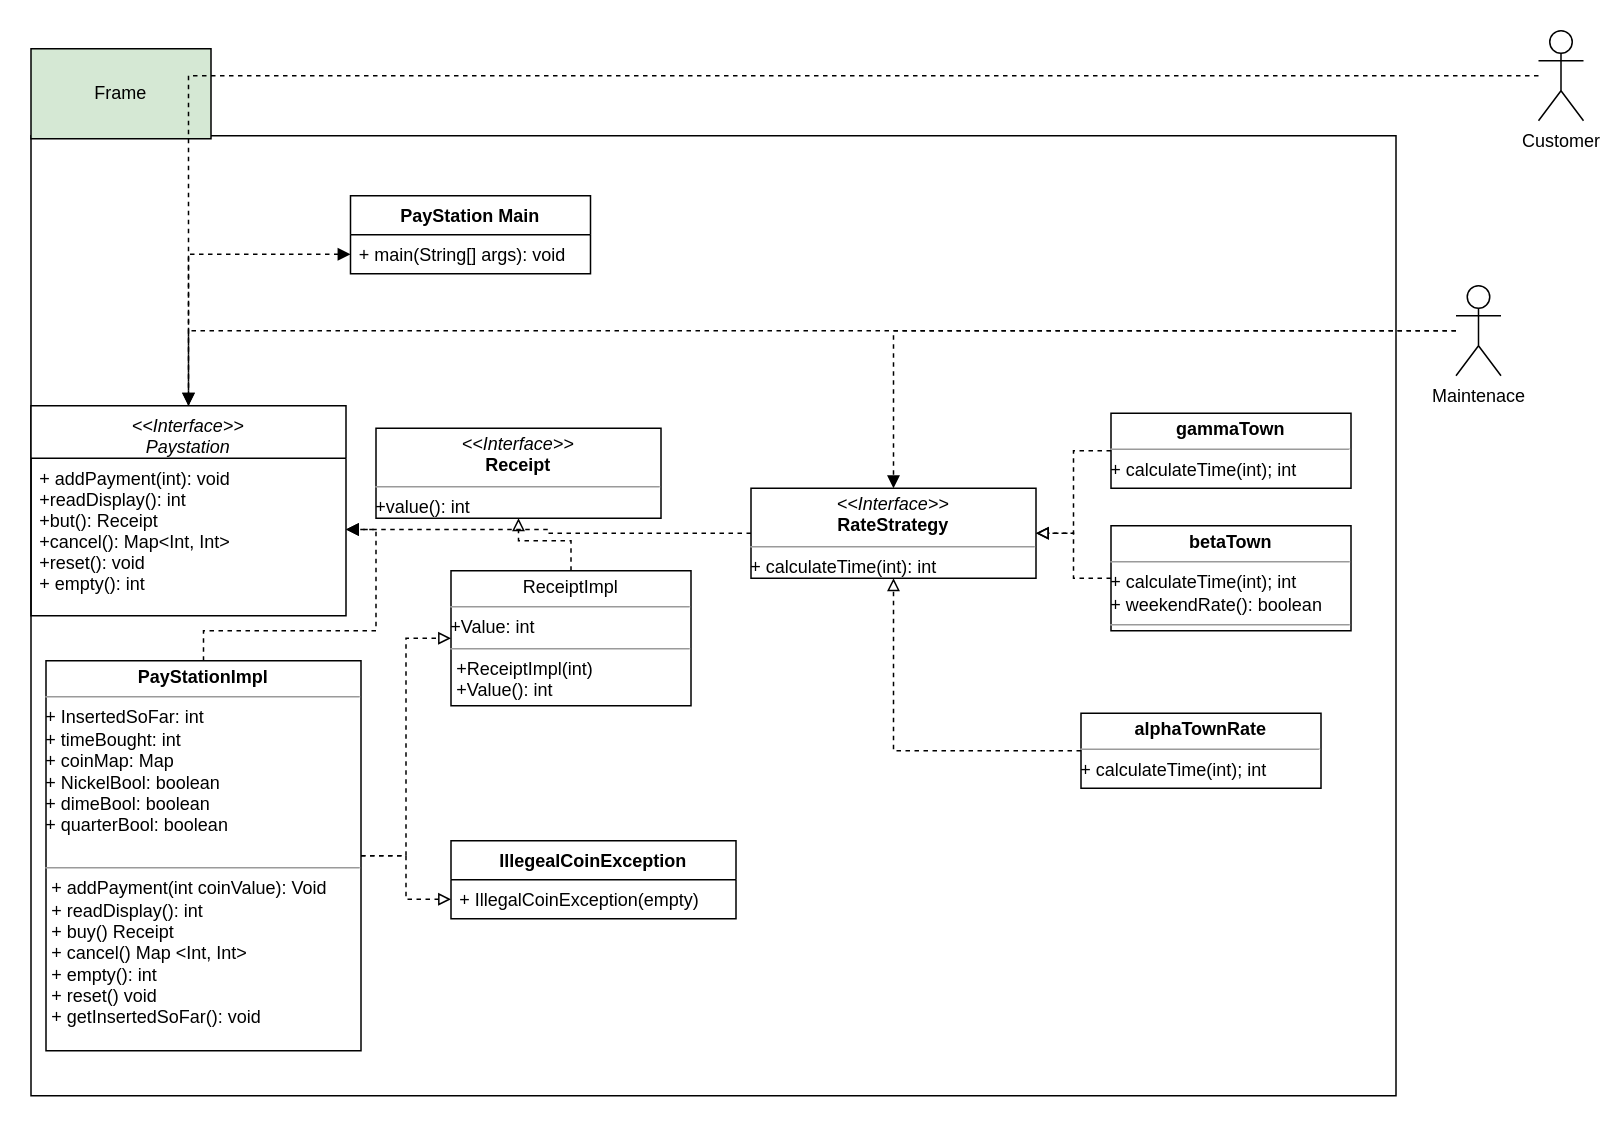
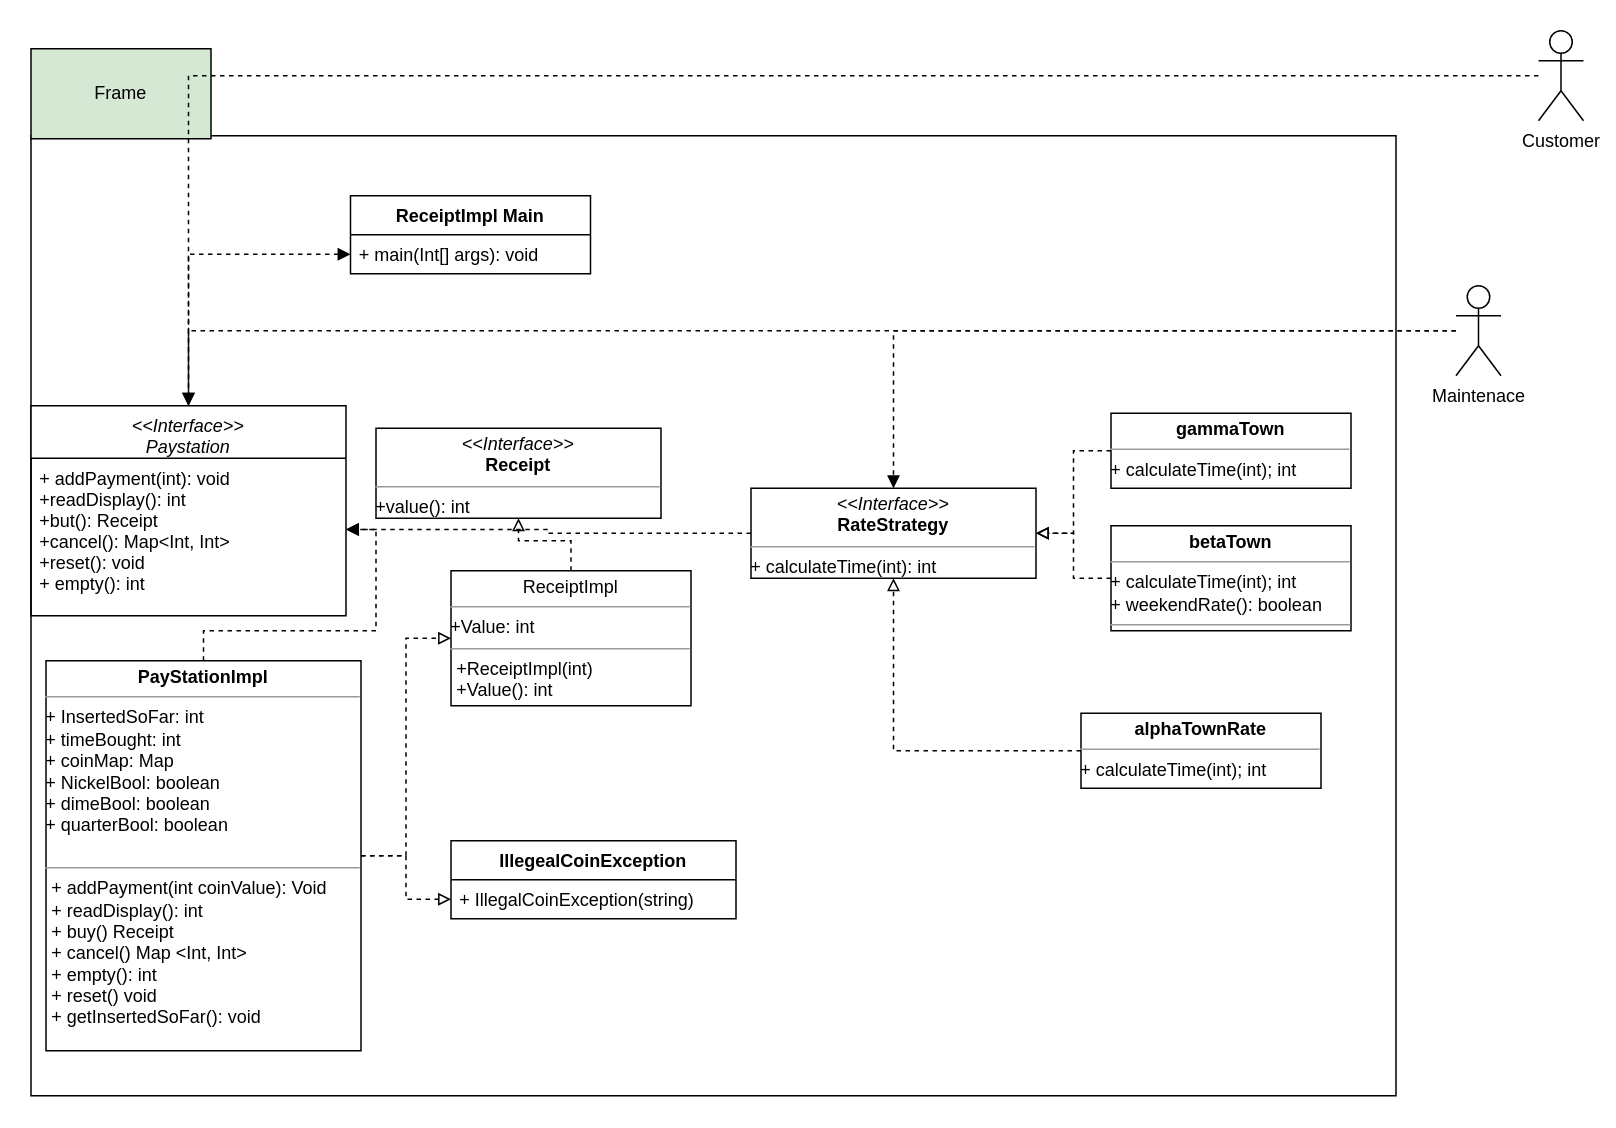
- <mxCell id="24" value="PayStation Main" style="swimlane;fontStyle=1;align=center;verticalAlign=top;childLayout=stackLayout;horizontal=1;startSize=26;horizontalStack=0;resizeParent=1;resizeParentMax=0;resizeLast=0;collapsible=1;marginBottom=0;" parent="1" vertex="1"><mxGeometry x="233" y="130" width="160" height="52" as="geometry" /></mxCell>
+ <mxCell id="24" value="ReceiptImpl Main" style="swimlane;fontStyle=1;align=center;verticalAlign=top;childLayout=stackLayout;horizontal=1;startSize=26;horizontalStack=0;resizeParent=1;resizeParentMax=0;resizeLast=0;collapsible=1;marginBottom=0;" parent="1" vertex="1"><mxGeometry x="233" y="130" width="160" height="52" as="geometry" /></mxCell>
- <mxCell id="25" value="+ main(String[] args): void" style="text;strokeColor=none;fillColor=none;align=left;verticalAlign=top;spacingLeft=4;spacingRight=4;overflow=hidden;rotatable=0;points=[[0,0.5],[1,0.5]];portConstraint=eastwest;" parent="24" vertex="1"><mxGeometry y="26" width="160" height="26" as="geometry" /></mxCell>
+ <mxCell id="25" value="+ main(Int[] args): void" style="text;strokeColor=none;fillColor=none;align=left;verticalAlign=top;spacingLeft=4;spacingRight=4;overflow=hidden;rotatable=0;points=[[0,0.5],[1,0.5]];portConstraint=eastwest;" parent="24" vertex="1"><mxGeometry y="26" width="160" height="26" as="geometry" /></mxCell>
- <mxCell id="23" value="+ IllegalCoinException(empty)" style="text;strokeColor=none;fillColor=none;align=left;verticalAlign=top;spacingLeft=4;spacingRight=4;overflow=hidden;rotatable=0;points=[[0,0.5],[1,0.5]];portConstraint=eastwest;" parent="22" vertex="1"><mxGeometry y="26" width="190" height="26" as="geometry" /></mxCell>
+ <mxCell id="23" value="+ IllegalCoinException(string)" style="text;strokeColor=none;fillColor=none;align=left;verticalAlign=top;spacingLeft=4;spacingRight=4;overflow=hidden;rotatable=0;points=[[0,0.5],[1,0.5]];portConstraint=eastwest;" parent="22" vertex="1"><mxGeometry y="26" width="190" height="26" as="geometry" /></mxCell>
